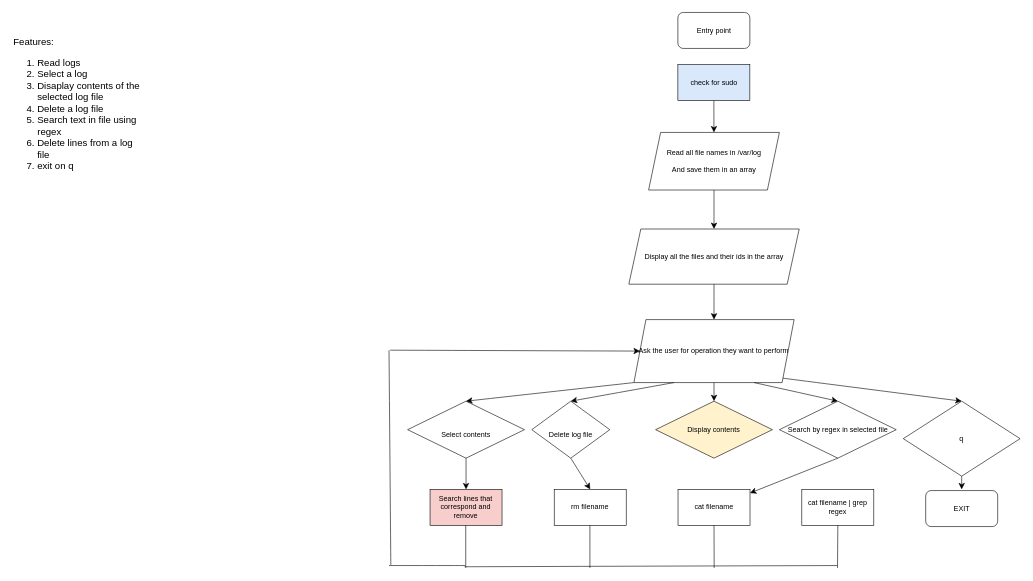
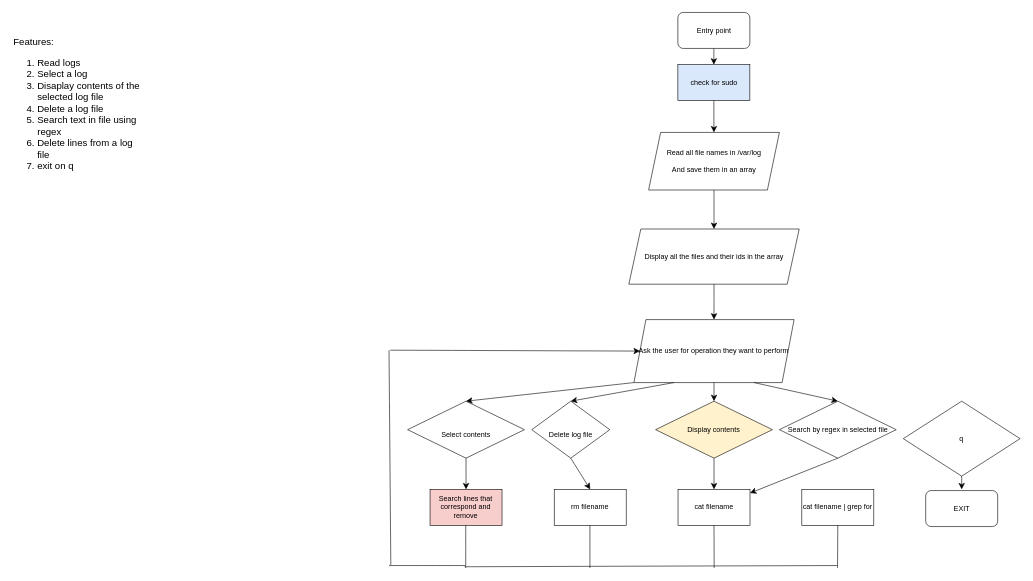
+ <mxCell id="30" value="" style="endArrow=classic;html=1;rounded=0;fontSize=12;startSize=8;endSize=8;curved=1;exitX=0.5;exitY=1;exitDx=0;exitDy=0;entryX=0.5;entryY=0;entryDx=0;entryDy=0;" edge="1" parent="1" source="3" target="28"><mxGeometry width="50" height="50" relative="1" as="geometry"><mxPoint x="1224" y="222" as="sourcePoint" /><mxPoint x="1274" y="172" as="targetPoint" /></mxGeometry></mxCell>
- <mxCell id="22" value="" style="endArrow=classic;html=1;rounded=0;fontSize=12;startSize=8;endSize=8;curved=1;exitX=1;exitY=1;exitDx=0;exitDy=0;entryX=0.5;entryY=0;entryDx=0;entryDy=0;" edge="1" parent="1" target="21" source="7"><mxGeometry width="50" height="50" relative="1" as="geometry"><mxPoint x="1602.62" y="613" as="sourcePoint" /><mxPoint x="1602.125" y="665" as="targetPoint" /></mxGeometry></mxCell>
+ <mxCell id="12" value="" style="endArrow=classic;html=1;rounded=0;fontSize=12;startSize=8;endSize=8;curved=1;exitX=0.5;exitY=1;exitDx=0;exitDy=0;entryX=0.5;entryY=0;entryDx=0;entryDy=0;" edge="1" parent="1" source="9" target="11"><mxGeometry width="50" height="50" relative="1" as="geometry"><mxPoint x="1245.25" y="844" as="sourcePoint" /><mxPoint x="1295.25" y="794" as="targetPoint" /></mxGeometry></mxCell>
- <mxCell id="15" value="&lt;div&gt;cat filename | grep regex&lt;/div&gt;" style="rounded=0;whiteSpace=wrap;html=1;" vertex="1" parent="1"><mxGeometry x="1336.13" y="815" width="120" height="60" as="geometry" /></mxCell>
+ <mxCell id="15" value="&lt;div&gt;cat filename | grep for&lt;/div&gt;" style="rounded=0;whiteSpace=wrap;html=1;" vertex="1" parent="1"><mxGeometry x="1336.13" y="815" width="120" height="60" as="geometry" /></mxCell>
